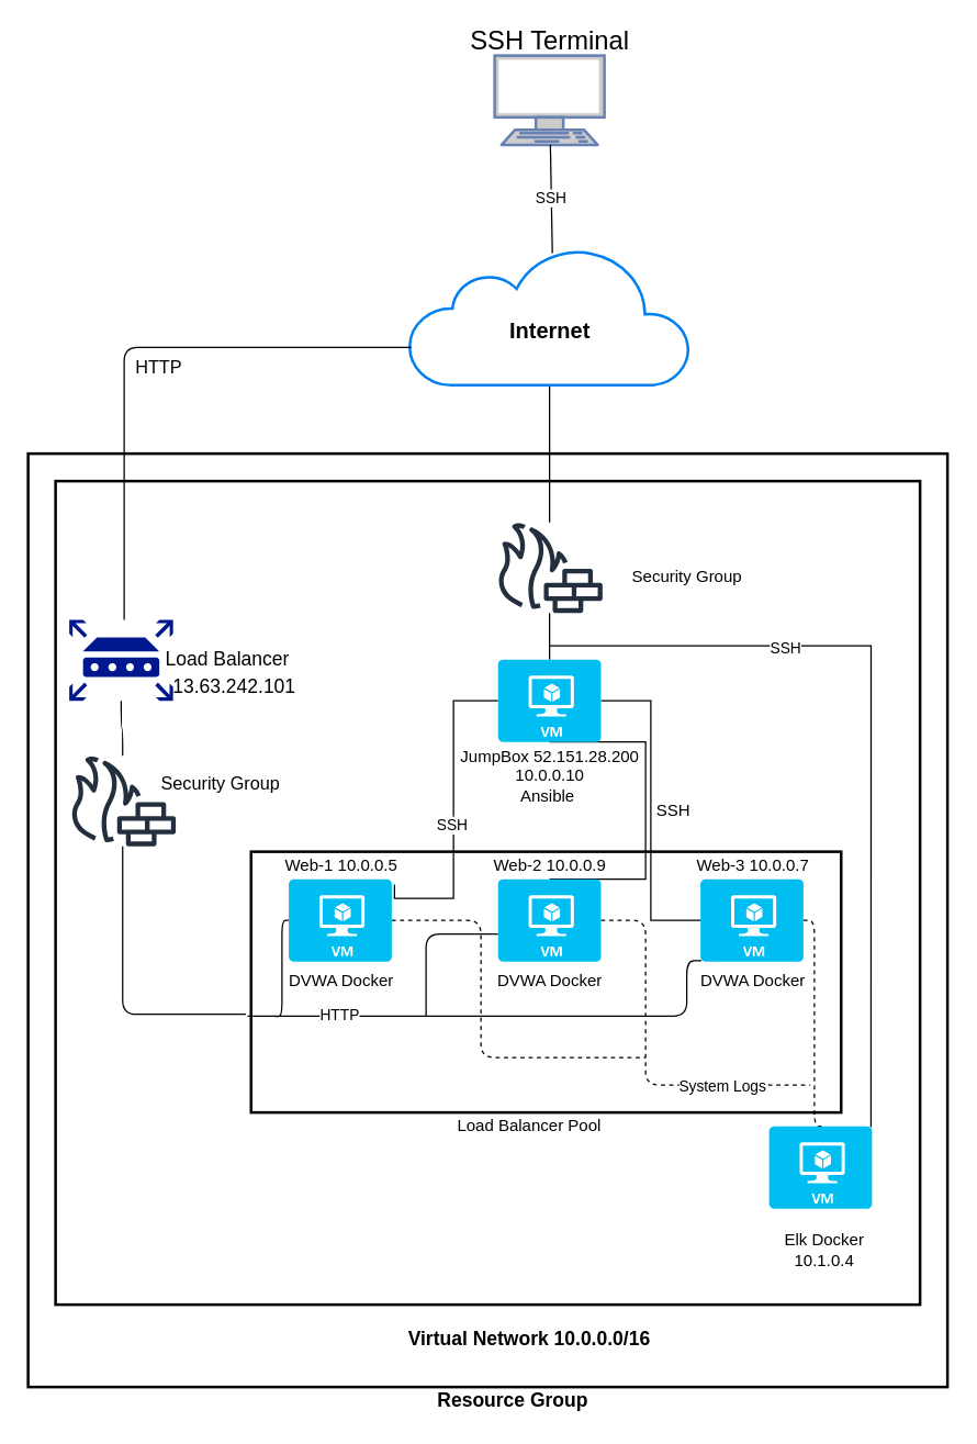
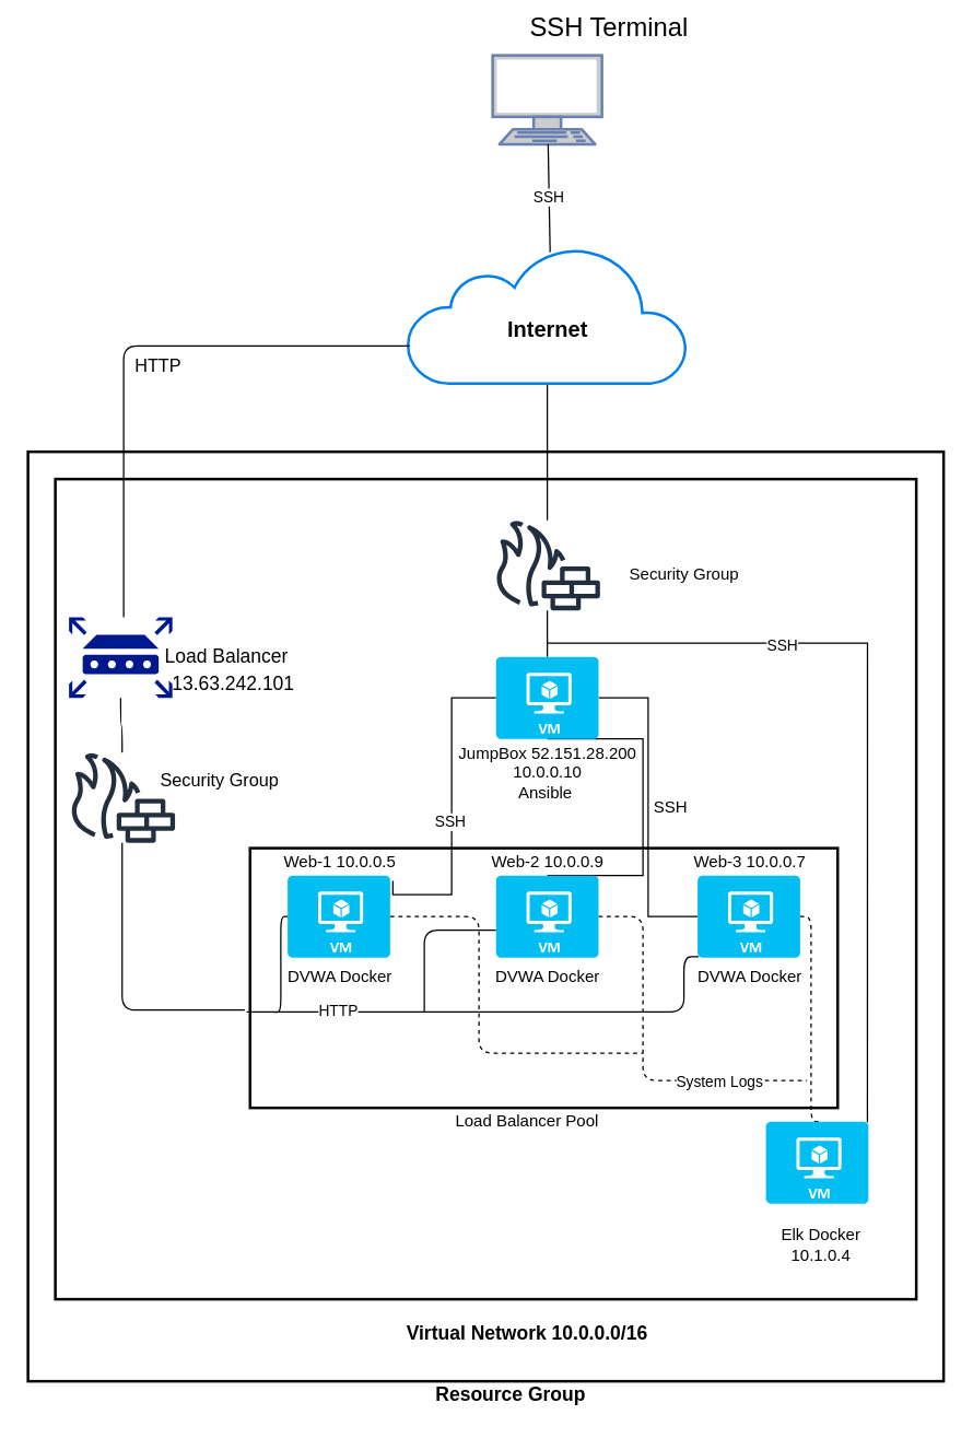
- <mxCell id="10" value="&lt;font style=&quot;font-size: 19px&quot;&gt;SSH Terminal&lt;br&gt;&lt;/font&gt;" style="text;html=1;resizable=0;autosize=1;align=center;verticalAlign=middle;points=[];fillColor=none;strokeColor=none;strokeWidth=6;" vertex="1" parent="1"><mxGeometry x="335" y="20" width="130" height="20" as="geometry" /></mxCell>
+ <mxCell id="10" value="&lt;font style=&quot;font-size: 19px&quot;&gt;SSH Terminal&lt;br&gt;&lt;/font&gt;" style="text;html=1;resizable=0;autosize=1;align=center;verticalAlign=middle;points=[];fillColor=none;strokeColor=none;strokeWidth=6;" vertex="1" parent="1"><mxGeometry x="380" y="10" width="130" height="20" as="geometry" /></mxCell>
